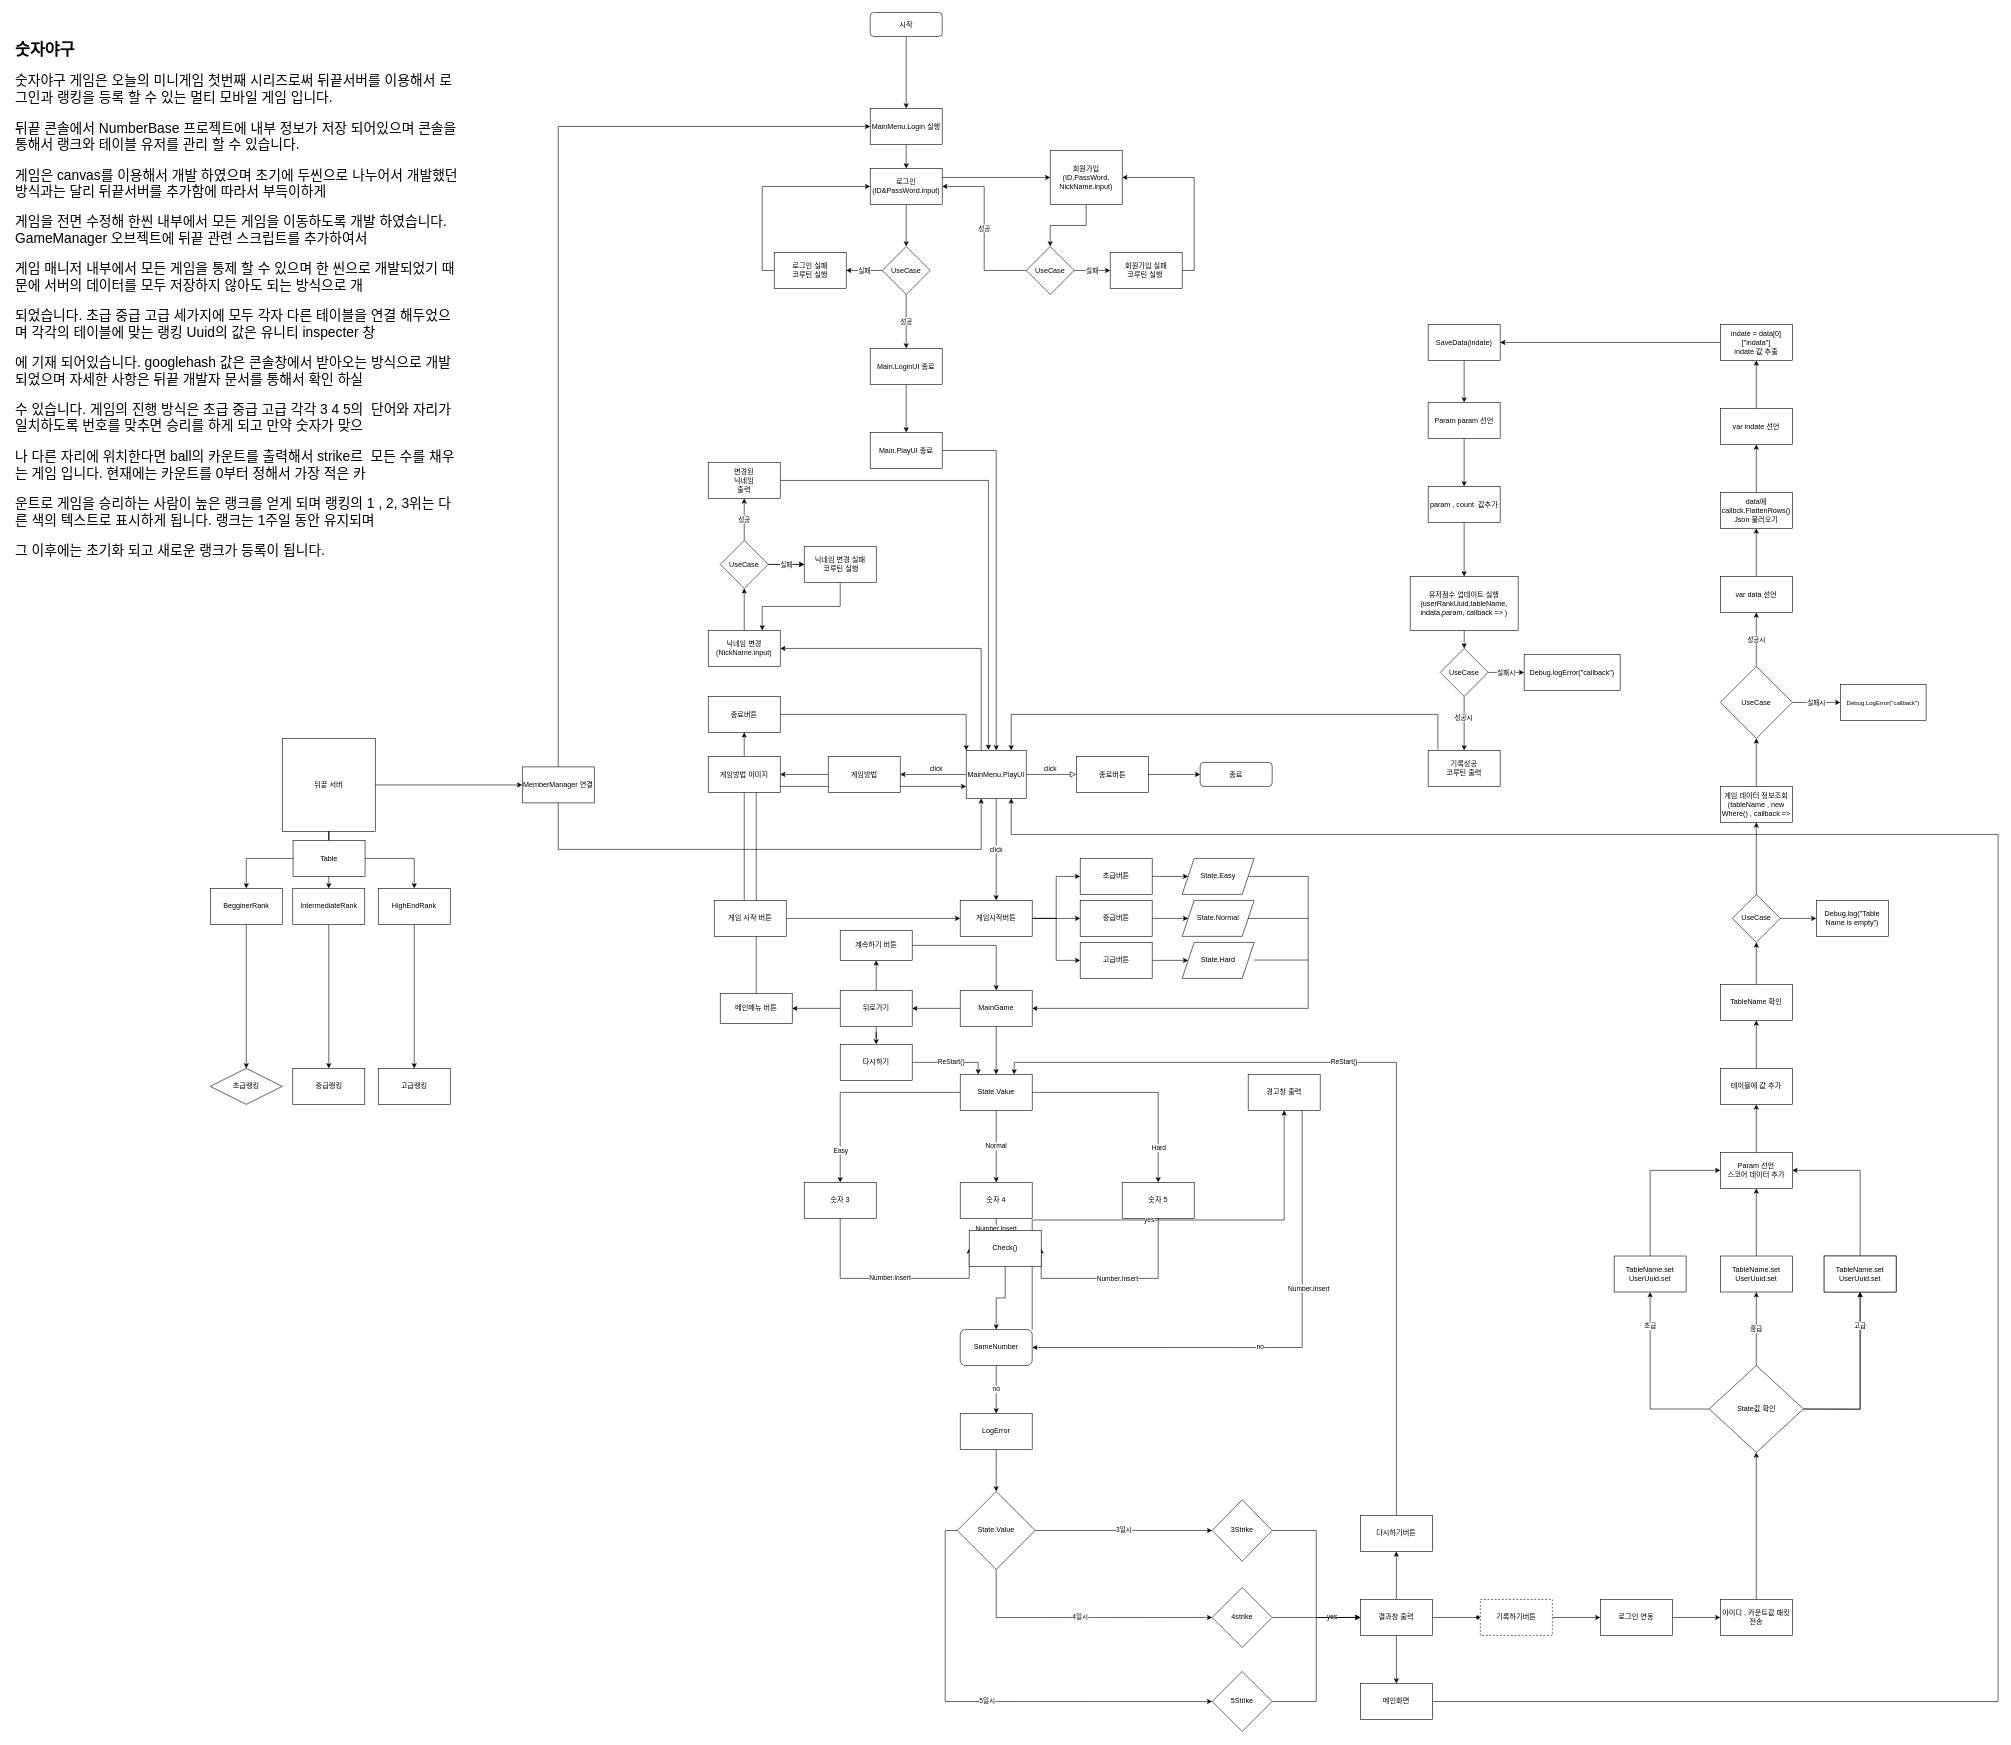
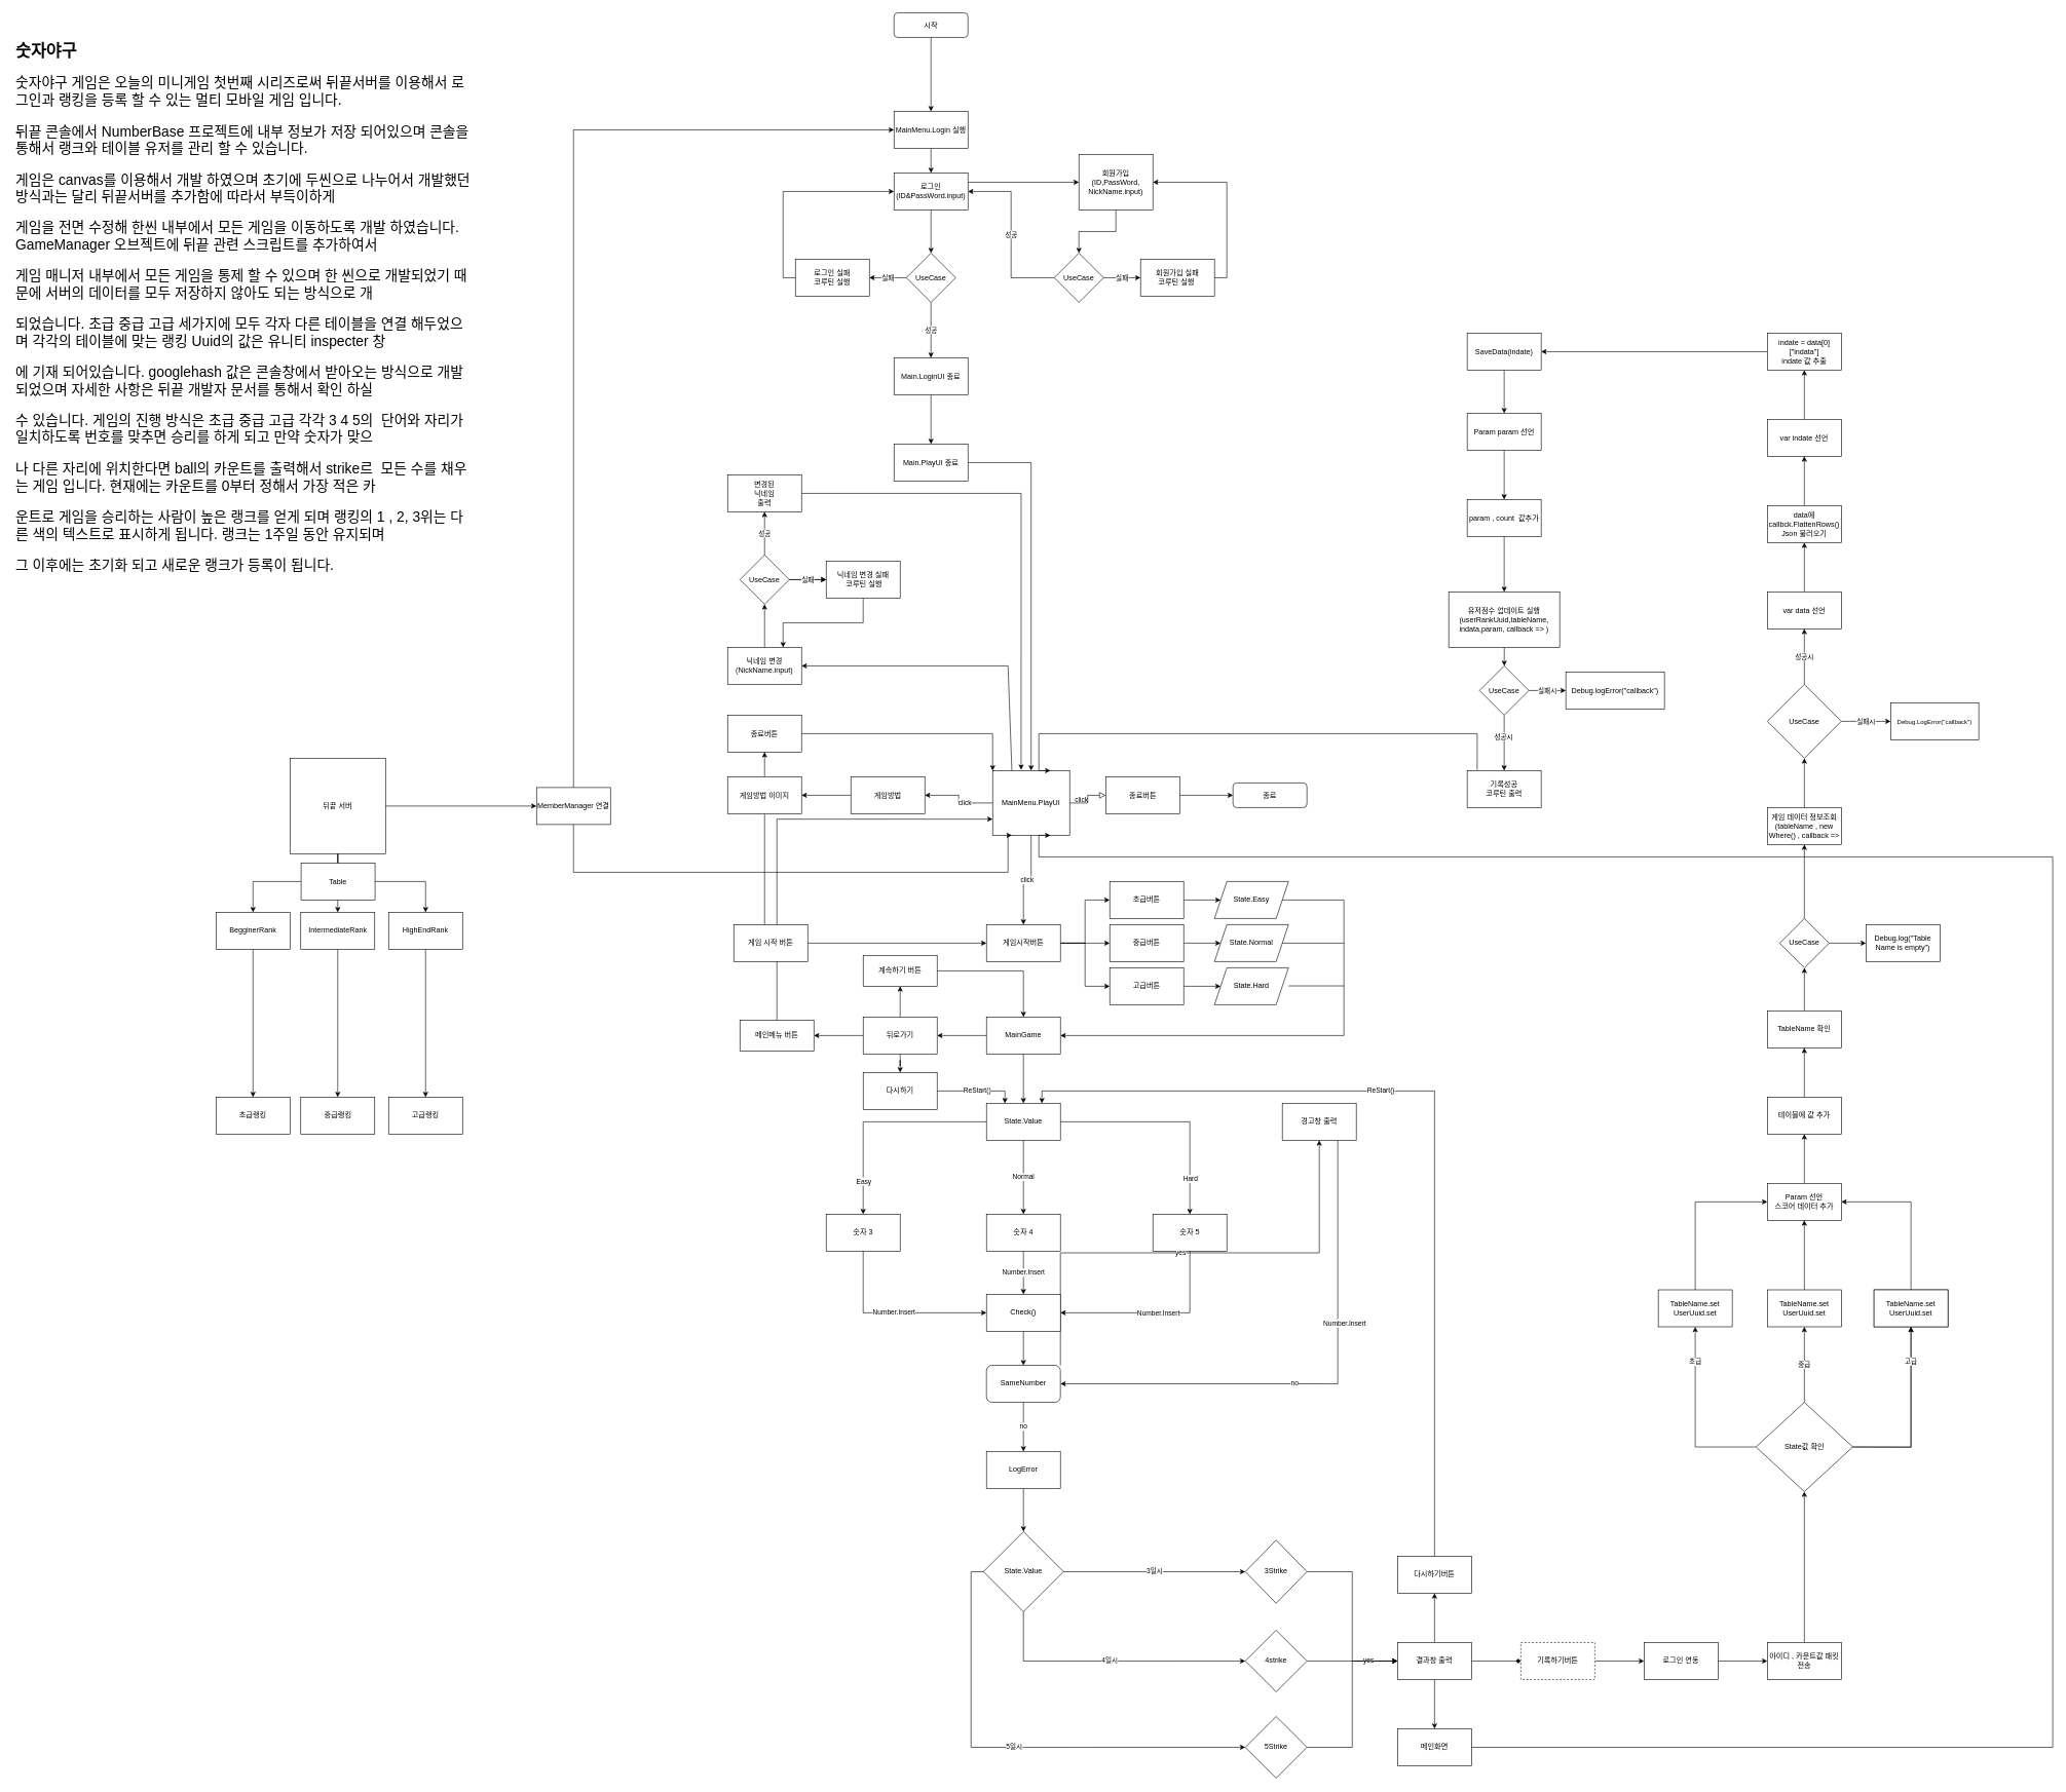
- <mxCell id="6" value="MainMenu.PlayUI" style="rounded=0;whiteSpace=wrap;html=1;shadow=0;fontFamily=Helvetica;fontSize=12;fontColor=#000000;align=center;strokeColor=#000000;strokeWidth=1;fillColor=#ffffff;" parent="1" vertex="1"><mxGeometry x="1610" y="1250" width="100" height="80" as="geometry" /></mxCell>
+ <mxCell id="6" value="MainMenu.PlayUI" style="rounded=0;whiteSpace=wrap;html=1;shadow=0;fontFamily=Helvetica;fontSize=12;fontColor=#000000;align=center;strokeColor=#000000;strokeWidth=1;fillColor=#ffffff;" parent="1" vertex="1"><mxGeometry x="1610" y="1250" width="125" height="105" as="geometry" /></mxCell>
- <mxCell id="135" value="초급랭킹" style="rhombus;whiteSpace=wrap;html=1;" vertex="1" parent="1"><mxGeometry x="350" y="1780" width="120" height="60" as="geometry" /></mxCell>
+ <mxCell id="135" value="초급랭킹" style="rounded=0;whiteSpace=wrap;html=1;" vertex="1" parent="1"><mxGeometry x="350" y="1780" width="120" height="60" as="geometry" /></mxCell>
- <mxCell id="89" value="Check()" style="rounded=0;whiteSpace=wrap;html=1;" vertex="1" parent="1"><mxGeometry x="1615" y="2050" width="120" height="60" as="geometry" /></mxCell>
+ <mxCell id="89" value="Check()" style="rounded=0;whiteSpace=wrap;html=1;" vertex="1" parent="1"><mxGeometry x="1600" y="2100" width="120" height="60" as="geometry" /></mxCell>
